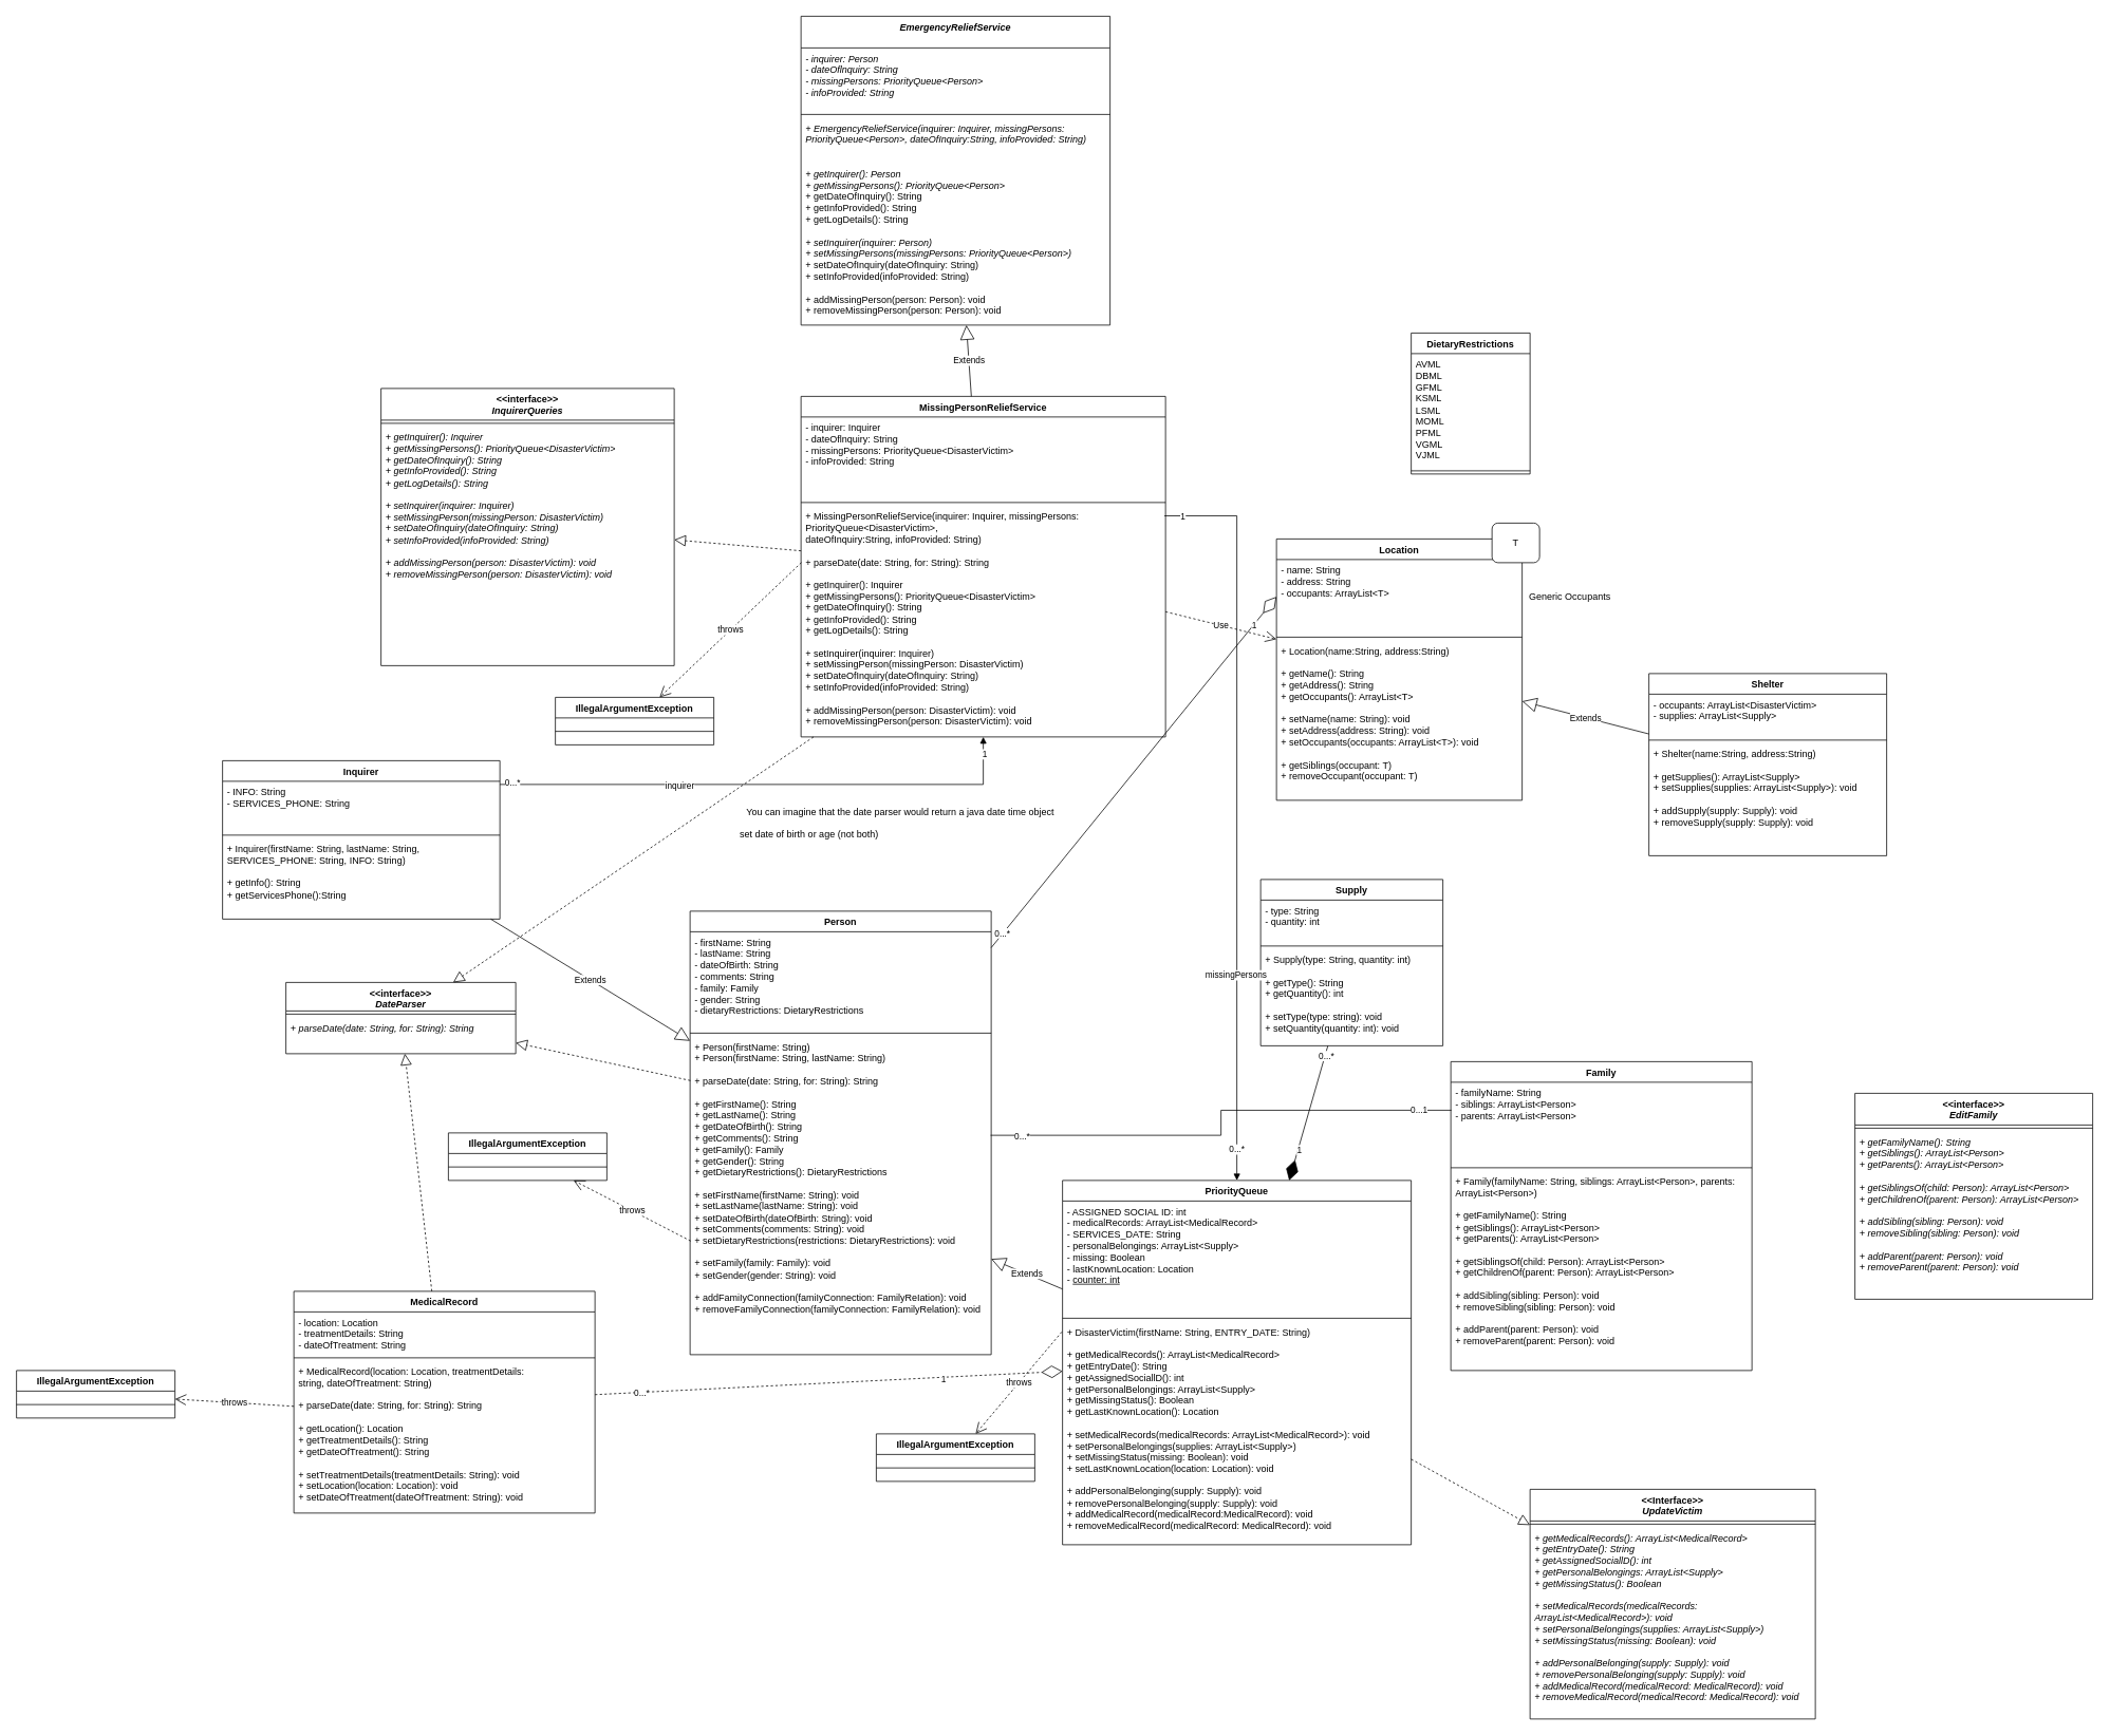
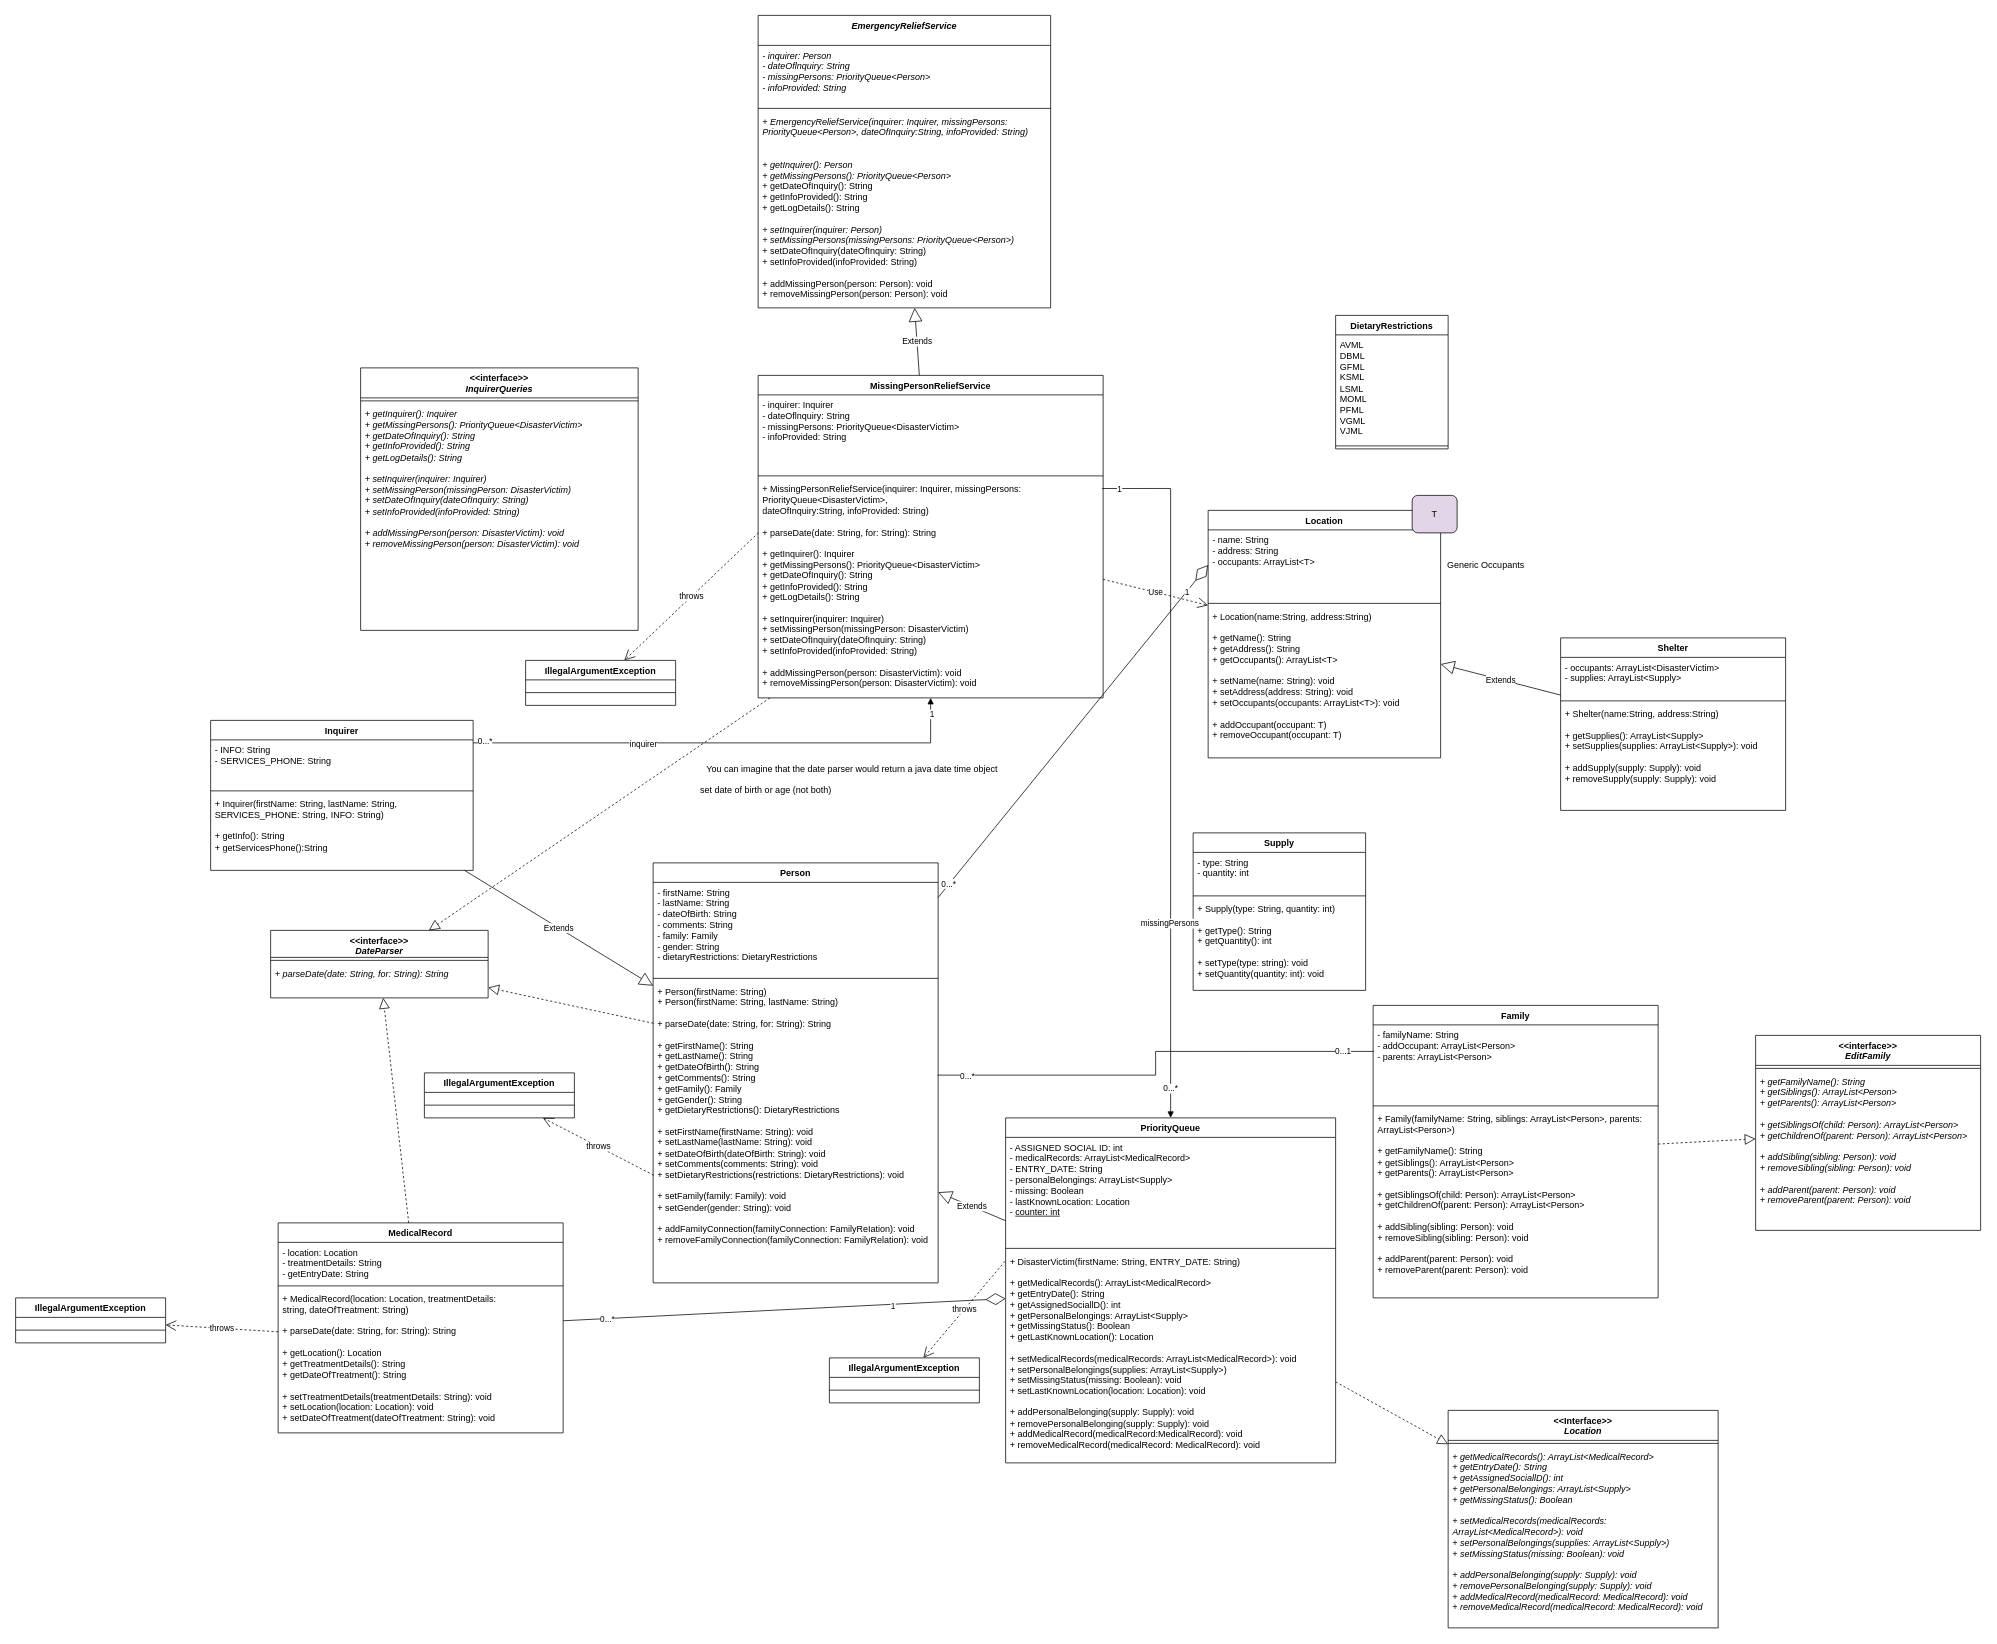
- <mxCell id="103" value="T" style="rounded=1;whiteSpace=wrap;html=1;" vertex="1" parent="1"><mxGeometry x="1882" y="660" width="60" height="50" as="geometry" /></mxCell>
+ <mxCell id="103" value="T" style="rounded=1;whiteSpace=wrap;html=1;fillColor=#e1d5e7;" vertex="1" parent="1"><mxGeometry x="1882" y="660" width="60" height="50" as="geometry" /></mxCell>
- <mxCell id="36" value="" style="endArrow=block;dashed=1;endFill=0;endSize=12;html=1;rounded=0;" parent="1" source="32" target="45" edge="1"><mxGeometry width="160" relative="1" as="geometry"><mxPoint x="930" y="630" as="sourcePoint" /><mxPoint x="880" y="580" as="targetPoint" /></mxGeometry></mxCell>
- <mxCell id="17" value="+ Location(name:String, address:String)&lt;div&gt;&lt;br&gt;+ getName(): String&lt;/div&gt;&lt;div&gt;+ getAddress(): String&lt;/div&gt;&lt;div&gt;+ getOccupants(): ArrayList&amp;lt;T&amp;gt;&lt;/div&gt;&lt;div&gt;&lt;br&gt;+ setName(name: String): void&lt;br&gt;+ setAddress(address: String): void&lt;br&gt;+ setOccupants(occupants: ArrayList&amp;lt;T&amp;gt;): void&lt;/div&gt;&lt;div&gt;&lt;br&gt;+ getSiblings(occupant: T)&lt;br&gt;+ removeOccupant(occupant: T)&lt;br&gt;&lt;br&gt;&lt;/div&gt;" style="text;strokeColor=none;fillColor=none;align=left;verticalAlign=top;spacingLeft=4;spacingRight=4;overflow=hidden;rotatable=0;points=[[0,0.5],[1,0.5]];portConstraint=eastwest;whiteSpace=wrap;html=1;" parent="14" vertex="1"><mxGeometry y="128" width="310" height="202" as="geometry" /></mxCell>
+ <mxCell id="17" value="+ Location(name:String, address:String)&lt;div&gt;&lt;br&gt;+ getName(): String&lt;/div&gt;&lt;div&gt;+ getAddress(): String&lt;/div&gt;&lt;div&gt;+ getOccupants(): ArrayList&amp;lt;T&amp;gt;&lt;/div&gt;&lt;div&gt;&lt;br&gt;+ setName(name: String): void&lt;br&gt;+ setAddress(address: String): void&lt;br&gt;+ setOccupants(occupants: ArrayList&amp;lt;T&amp;gt;): void&lt;/div&gt;&lt;div&gt;&lt;br&gt;+ addOccupant(occupant: T)&lt;br&gt;+ removeOccupant(occupant: T)&lt;br&gt;&lt;br&gt;&lt;/div&gt;" style="text;strokeColor=none;fillColor=none;align=left;verticalAlign=top;spacingLeft=4;spacingRight=4;overflow=hidden;rotatable=0;points=[[0,0.5],[1,0.5]];portConstraint=eastwest;whiteSpace=wrap;html=1;" parent="14" vertex="1"><mxGeometry y="128" width="310" height="202" as="geometry" /></mxCell>
- <mxCell id="80" value="" style="endArrow=diamondThin;endFill=1;endSize=24;html=1;rounded=0;" parent="1" source="69" target="6" edge="1"><mxGeometry width="160" relative="1" as="geometry"><mxPoint x="1620" y="1370" as="sourcePoint" /><mxPoint x="1780" y="1370" as="targetPoint" /></mxGeometry></mxCell>
- <mxCell id="81" value="1" style="edgeLabel;html=1;align=center;verticalAlign=middle;resizable=0;points=[];" parent="80" vertex="1" connectable="0"><mxGeometry x="0.547" y="1" relative="1" as="geometry"><mxPoint as="offset" /></mxGeometry></mxCell>
- <mxCell id="82" value="0...*" style="edgeLabel;html=1;align=center;verticalAlign=middle;resizable=0;points=[];" parent="80" vertex="1" connectable="0"><mxGeometry x="-0.849" y="1" relative="1" as="geometry"><mxPoint as="offset" /></mxGeometry></mxCell>
- <mxCell id="38" value="&lt;div&gt;- familyName: String&lt;/div&gt;&lt;div&gt;&lt;span style=&quot;background-color: initial;&quot;&gt;- siblings: ArrayList&amp;lt;Person&amp;gt;&lt;/span&gt;&lt;/div&gt;&lt;div&gt;&lt;span style=&quot;background-color: initial;&quot;&gt;- parents: ArrayList&amp;lt;Person&amp;gt;&lt;/span&gt;&lt;/div&gt;" style="text;strokeColor=none;fillColor=none;align=left;verticalAlign=top;spacingLeft=4;spacingRight=4;overflow=hidden;rotatable=0;points=[[0,0.5],[1,0.5]];portConstraint=eastwest;whiteSpace=wrap;html=1;" parent="37" vertex="1"><mxGeometry y="26" width="380" height="104" as="geometry" /></mxCell>
+ <mxCell id="38" value="&lt;div&gt;- familyName: String&lt;/div&gt;&lt;div&gt;&lt;span style=&quot;background-color: initial;&quot;&gt;- addOccupant: ArrayList&amp;lt;Person&amp;gt;&lt;/span&gt;&lt;/div&gt;&lt;div&gt;&lt;span style=&quot;background-color: initial;&quot;&gt;- parents: ArrayList&amp;lt;Person&amp;gt;&lt;/span&gt;&lt;/div&gt;" style="text;strokeColor=none;fillColor=none;align=left;verticalAlign=top;spacingLeft=4;spacingRight=4;overflow=hidden;rotatable=0;points=[[0,0.5],[1,0.5]];portConstraint=eastwest;whiteSpace=wrap;html=1;" parent="37" vertex="1"><mxGeometry y="26" width="380" height="104" as="geometry" /></mxCell>
+ <mxCell id="61" value="" style="endArrow=block;dashed=1;endFill=0;endSize=12;html=1;rounded=0;" parent="1" source="37" target="58" edge="1"><mxGeometry width="160" relative="1" as="geometry"><mxPoint x="2190" y="1500" as="sourcePoint" /><mxPoint x="2350" y="1500" as="targetPoint" /></mxGeometry></mxCell>
- <mxCell id="7" value="&lt;div&gt;&lt;span style=&quot;background-color: initial;&quot;&gt;- ASSIGNED SOCIAL ID: int&lt;/span&gt;&lt;br&gt;&lt;/div&gt;&lt;div&gt;- medicalRecords: ArrayList&amp;lt;MedicalRecord&amp;gt;&lt;/div&gt;&lt;div&gt;&lt;span style=&quot;background-color: initial;&quot;&gt;- SERVICES_DATE: String&lt;/span&gt;&lt;br&gt;&lt;/div&gt;&lt;div&gt;- personalBelongings: ArrayList&amp;lt;Supply&amp;gt;&lt;/div&gt;&lt;div&gt;&lt;span style=&quot;background-color: initial;&quot;&gt;- missing: Boolean&lt;/span&gt;&lt;br&gt;&lt;/div&gt;&lt;div&gt;&lt;span style=&quot;background-color: initial;&quot;&gt;- lastKnownLocation: Location&lt;/span&gt;&lt;/div&gt;&lt;div&gt;-&amp;nbsp;&lt;u&gt;counter: int&lt;/u&gt;&lt;/div&gt;" style="text;strokeColor=none;fillColor=none;align=left;verticalAlign=top;spacingLeft=4;spacingRight=4;overflow=hidden;rotatable=0;points=[[0,0.5],[1,0.5]];portConstraint=eastwest;whiteSpace=wrap;html=1;" parent="6" vertex="1"><mxGeometry y="26" width="440" height="144" as="geometry" /></mxCell>
+ <mxCell id="7" value="&lt;div&gt;&lt;span style=&quot;background-color: initial;&quot;&gt;- ASSIGNED SOCIAL ID: int&lt;/span&gt;&lt;br&gt;&lt;/div&gt;&lt;div&gt;- medicalRecords: ArrayList&amp;lt;MedicalRecord&amp;gt;&lt;/div&gt;&lt;div&gt;&lt;span style=&quot;background-color: initial;&quot;&gt;- ENTRY_DATE: String&lt;/span&gt;&lt;br&gt;&lt;/div&gt;&lt;div&gt;- personalBelongings: ArrayList&amp;lt;Supply&amp;gt;&lt;/div&gt;&lt;div&gt;&lt;span style=&quot;background-color: initial;&quot;&gt;- missing: Boolean&lt;/span&gt;&lt;br&gt;&lt;/div&gt;&lt;div&gt;&lt;span style=&quot;background-color: initial;&quot;&gt;- lastKnownLocation: Location&lt;/span&gt;&lt;/div&gt;&lt;div&gt;-&amp;nbsp;&lt;u&gt;counter: int&lt;/u&gt;&lt;/div&gt;" style="text;strokeColor=none;fillColor=none;align=left;verticalAlign=top;spacingLeft=4;spacingRight=4;overflow=hidden;rotatable=0;points=[[0,0.5],[1,0.5]];portConstraint=eastwest;whiteSpace=wrap;html=1;" parent="6" vertex="1"><mxGeometry y="26" width="440" height="144" as="geometry" /></mxCell>
- <mxCell id="63" value="&lt;div&gt;- location: Location&lt;/div&gt;&lt;div&gt;- treatmentDetails: String&lt;/div&gt;&lt;div&gt;- dateOfTreatment: String&lt;/div&gt;" style="text;strokeColor=none;fillColor=none;align=left;verticalAlign=top;spacingLeft=4;spacingRight=4;overflow=hidden;rotatable=0;points=[[0,0.5],[1,0.5]];portConstraint=eastwest;whiteSpace=wrap;html=1;" parent="62" vertex="1"><mxGeometry y="26" width="380" height="54" as="geometry" /></mxCell>
+ <mxCell id="63" value="&lt;div&gt;- location: Location&lt;/div&gt;&lt;div&gt;- treatmentDetails: String&lt;/div&gt;&lt;div&gt;- getEntryDate: String&lt;/div&gt;" style="text;strokeColor=none;fillColor=none;align=left;verticalAlign=top;spacingLeft=4;spacingRight=4;overflow=hidden;rotatable=0;points=[[0,0.5],[1,0.5]];portConstraint=eastwest;whiteSpace=wrap;html=1;" parent="62" vertex="1"><mxGeometry y="26" width="380" height="54" as="geometry" /></mxCell>
- <mxCell id="83" value="" style="endArrow=diamondThin;endFill=0;endSize=24;html=1;rounded=0;dashed=1;" parent="1" source="62" target="6" edge="1"><mxGeometry width="160" relative="1" as="geometry"><mxPoint x="740" y="1490" as="sourcePoint" /><mxPoint x="1040" y="1910" as="targetPoint" /></mxGeometry></mxCell>
+ <mxCell id="83" value="" style="endArrow=diamondThin;endFill=0;endSize=24;html=1;rounded=0;" parent="1" source="62" target="6" edge="1"><mxGeometry width="160" relative="1" as="geometry"><mxPoint x="740" y="1490" as="sourcePoint" /><mxPoint x="1040" y="1910" as="targetPoint" /></mxGeometry></mxCell>
- <mxCell id="41" value="&amp;lt;&amp;lt;Interface&amp;gt;&amp;gt;&lt;div&gt;&lt;i&gt;UpdateVictim&lt;/i&gt;&lt;/div&gt;" style="swimlane;fontStyle=1;align=center;verticalAlign=top;childLayout=stackLayout;horizontal=1;startSize=40;horizontalStack=0;resizeParent=1;resizeParentMax=0;resizeLast=0;collapsible=1;marginBottom=0;whiteSpace=wrap;html=1;" parent="1" vertex="1"><mxGeometry x="1930" y="1880" width="360" height="290" as="geometry" /></mxCell>
+ <mxCell id="41" value="&amp;lt;&amp;lt;Interface&amp;gt;&amp;gt;&lt;div&gt;&lt;i&gt;Location&lt;/i&gt;&lt;/div&gt;" style="swimlane;fontStyle=1;align=center;verticalAlign=top;childLayout=stackLayout;horizontal=1;startSize=40;horizontalStack=0;resizeParent=1;resizeParentMax=0;resizeLast=0;collapsible=1;marginBottom=0;whiteSpace=wrap;html=1;" parent="1" vertex="1"><mxGeometry x="1930" y="1880" width="360" height="290" as="geometry" /></mxCell>
